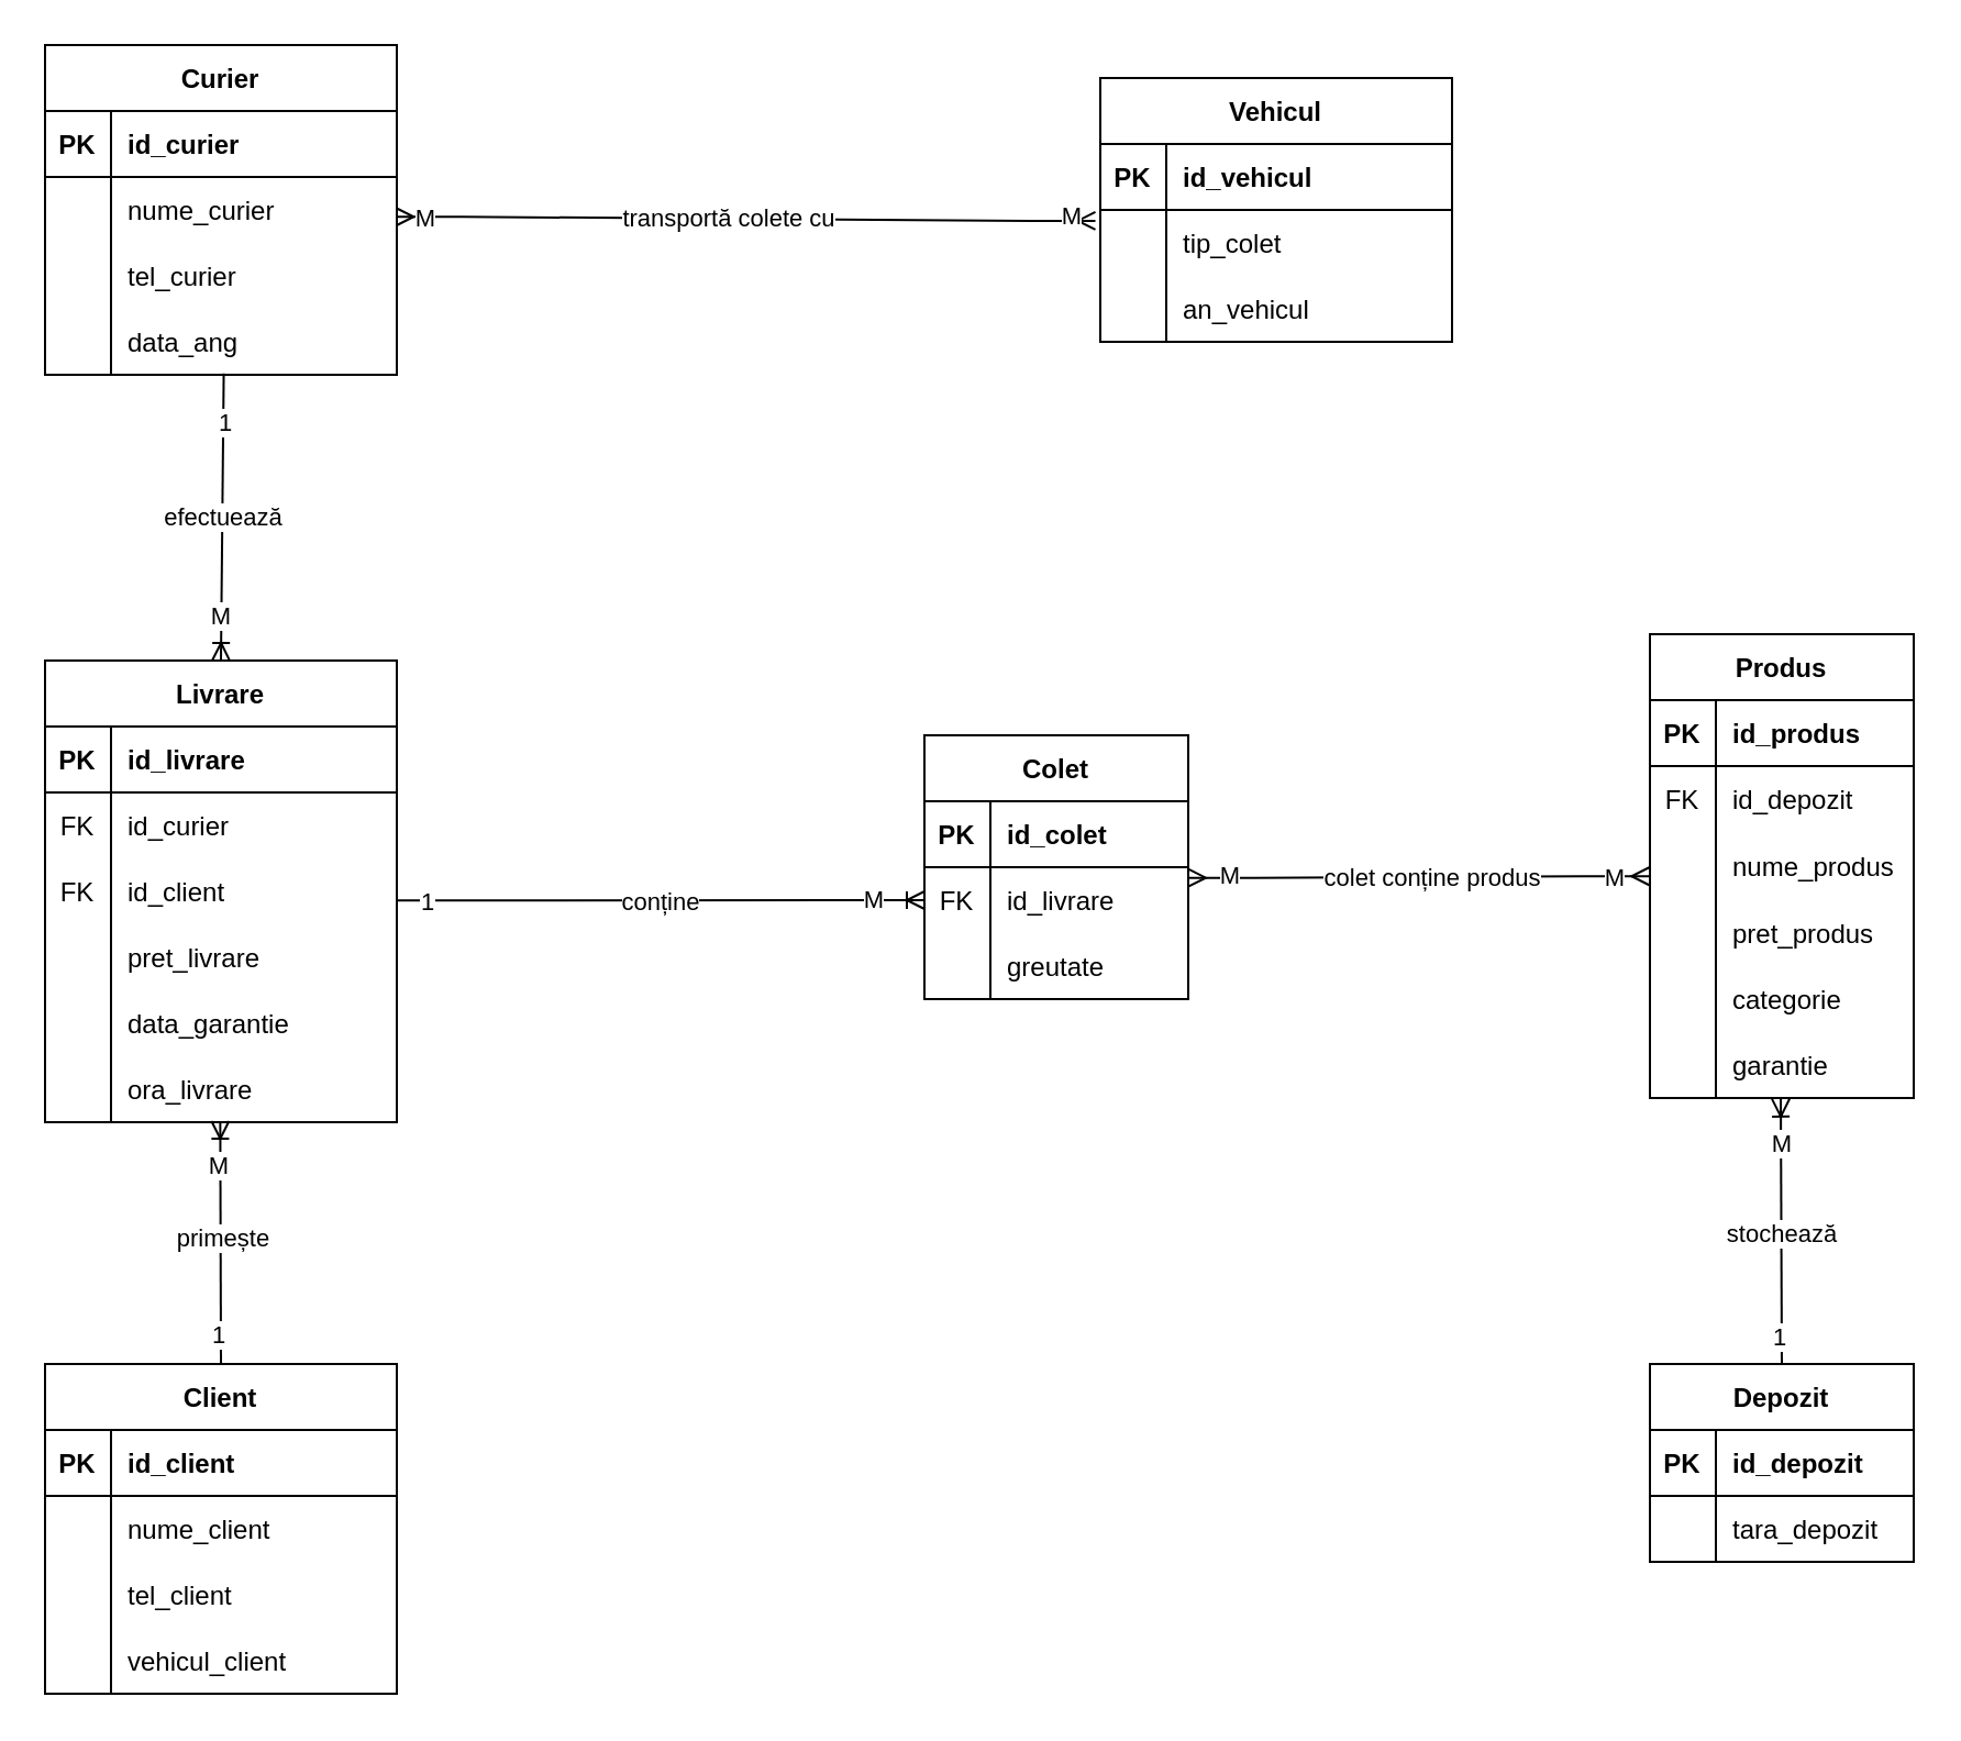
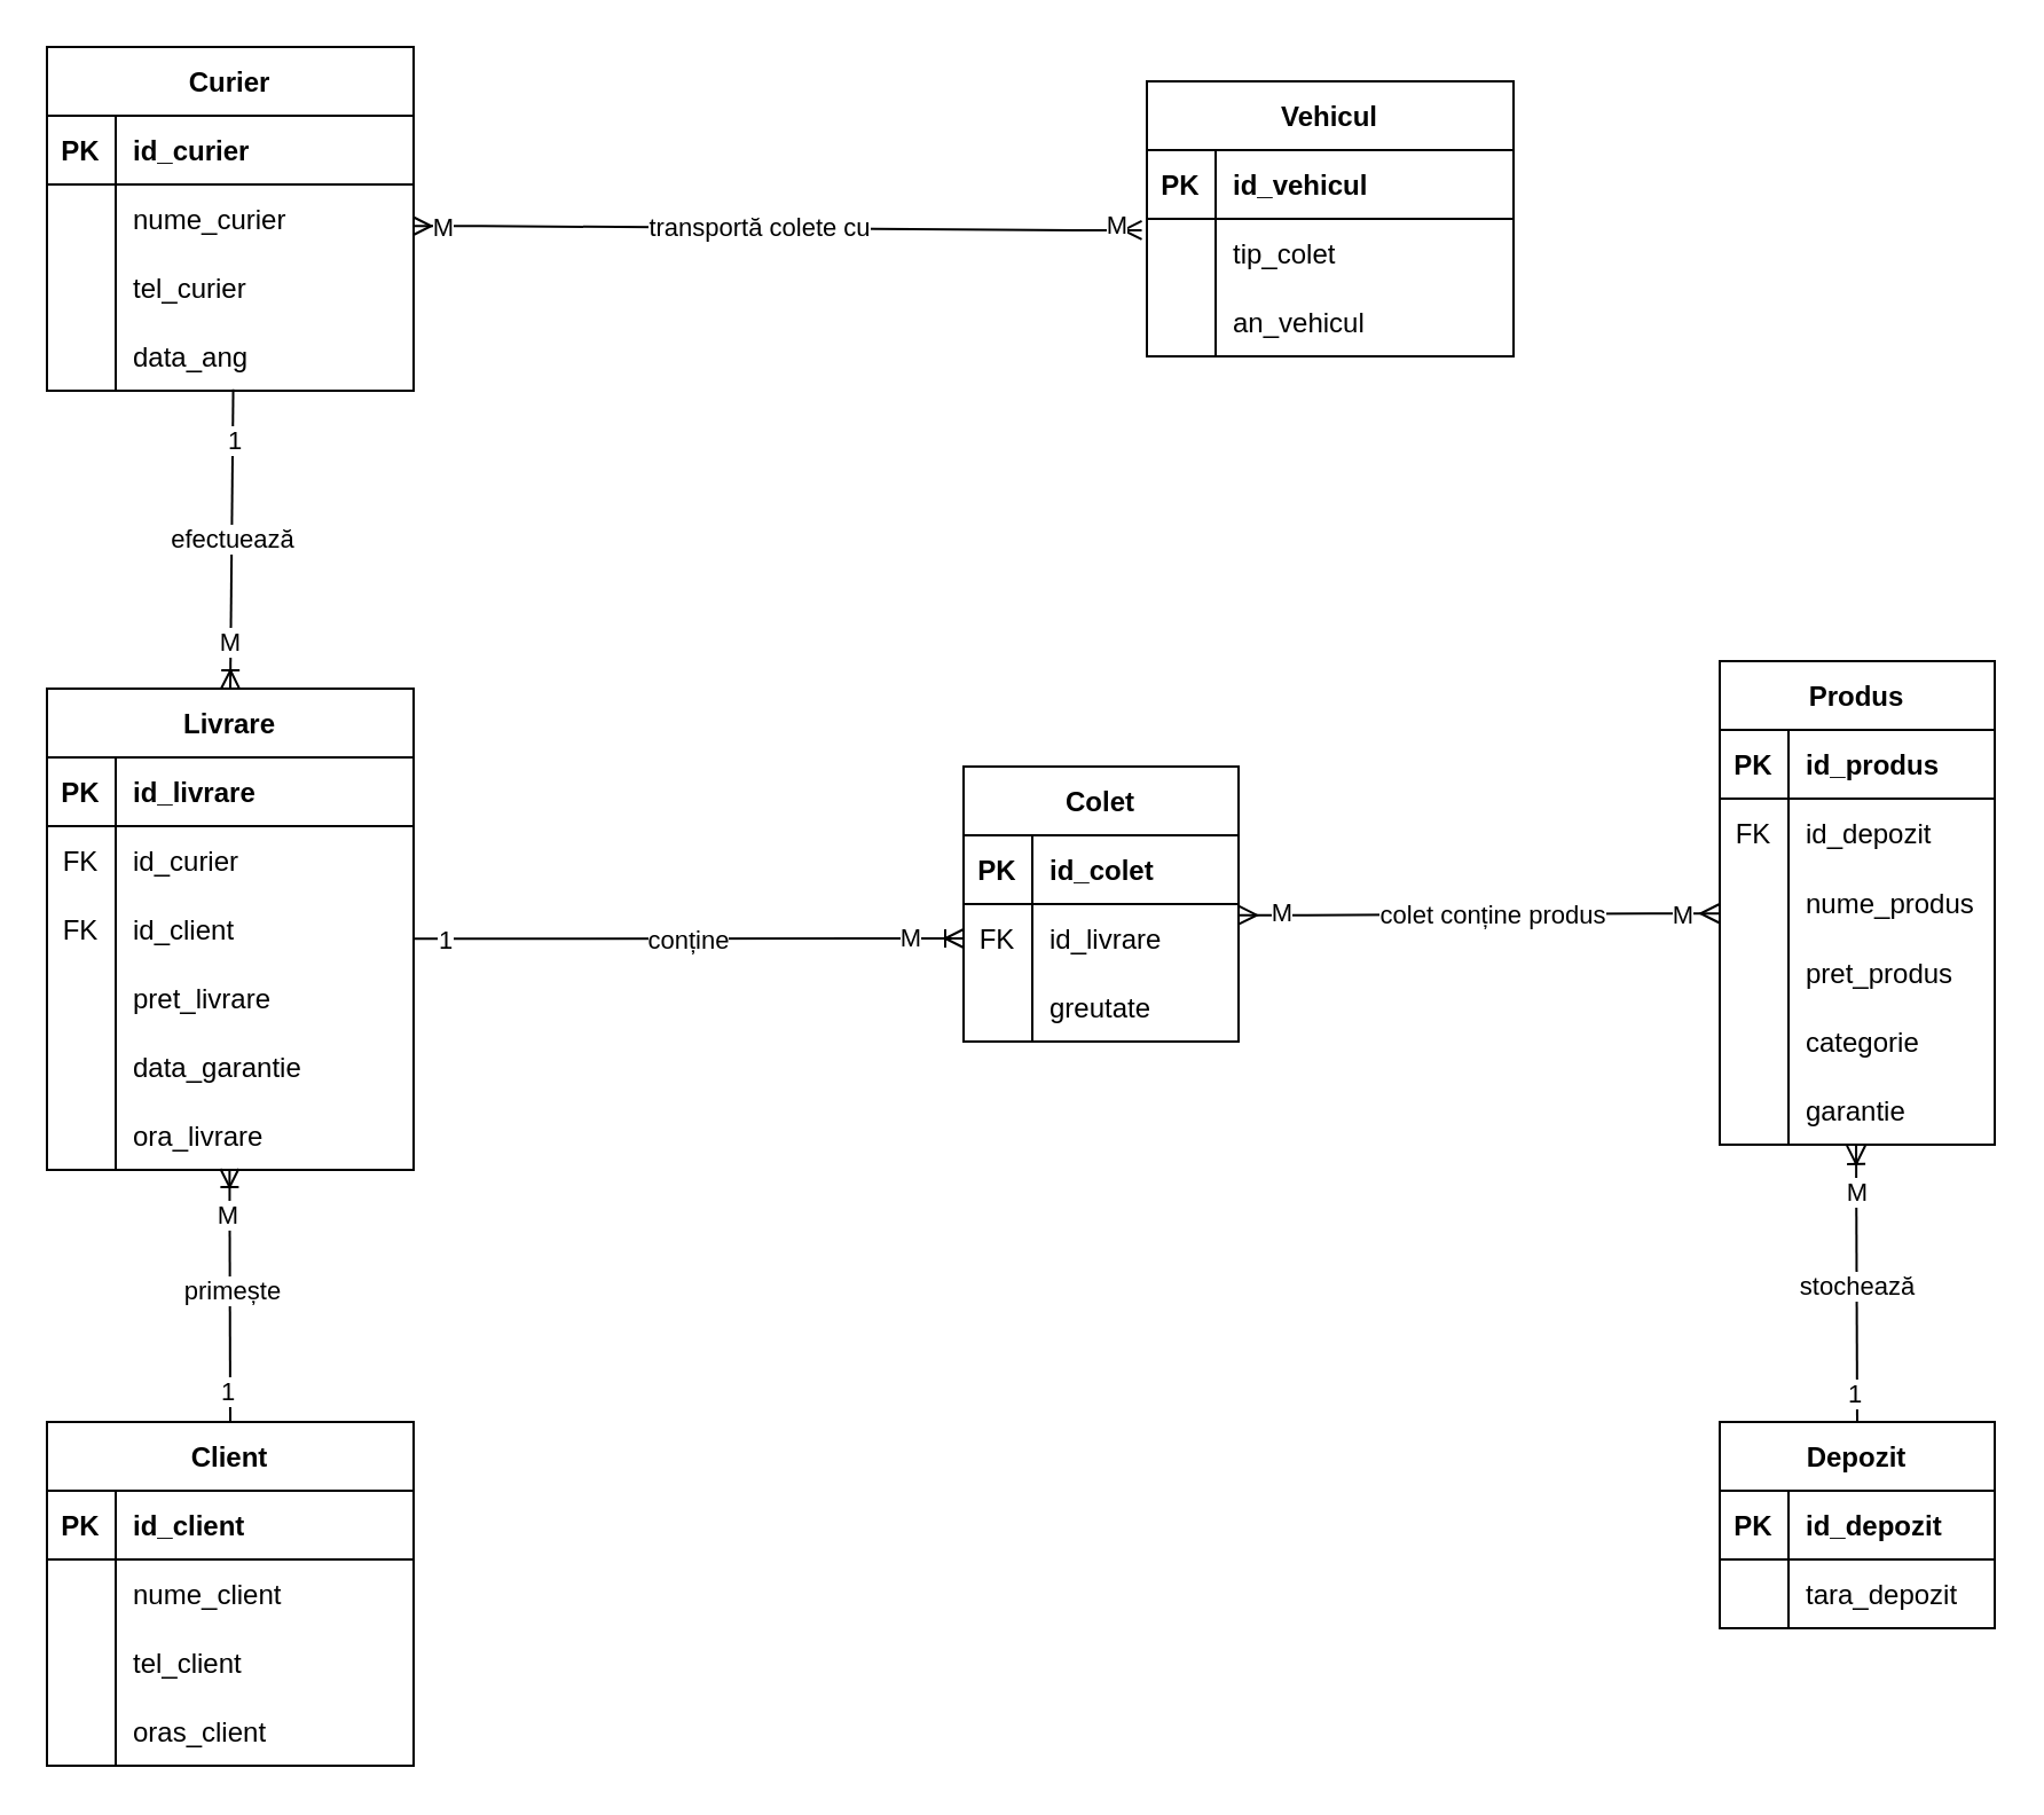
- <mxCell id="93" value="vehicul_client" style="shape=partialRectangle;connectable=0;fillColor=none;top=0;left=0;bottom=0;right=0;align=left;spacingLeft=6;overflow=hidden;" parent="91" vertex="1"><mxGeometry x="30" width="130" height="30" as="geometry"><mxRectangle width="130" height="30" as="alternateBounds" /></mxGeometry></mxCell>
+ <mxCell id="93" value="oras_client" style="shape=partialRectangle;connectable=0;fillColor=none;top=0;left=0;bottom=0;right=0;align=left;spacingLeft=6;overflow=hidden;" parent="91" vertex="1"><mxGeometry x="30" width="130" height="30" as="geometry"><mxRectangle width="130" height="30" as="alternateBounds" /></mxGeometry></mxCell>
